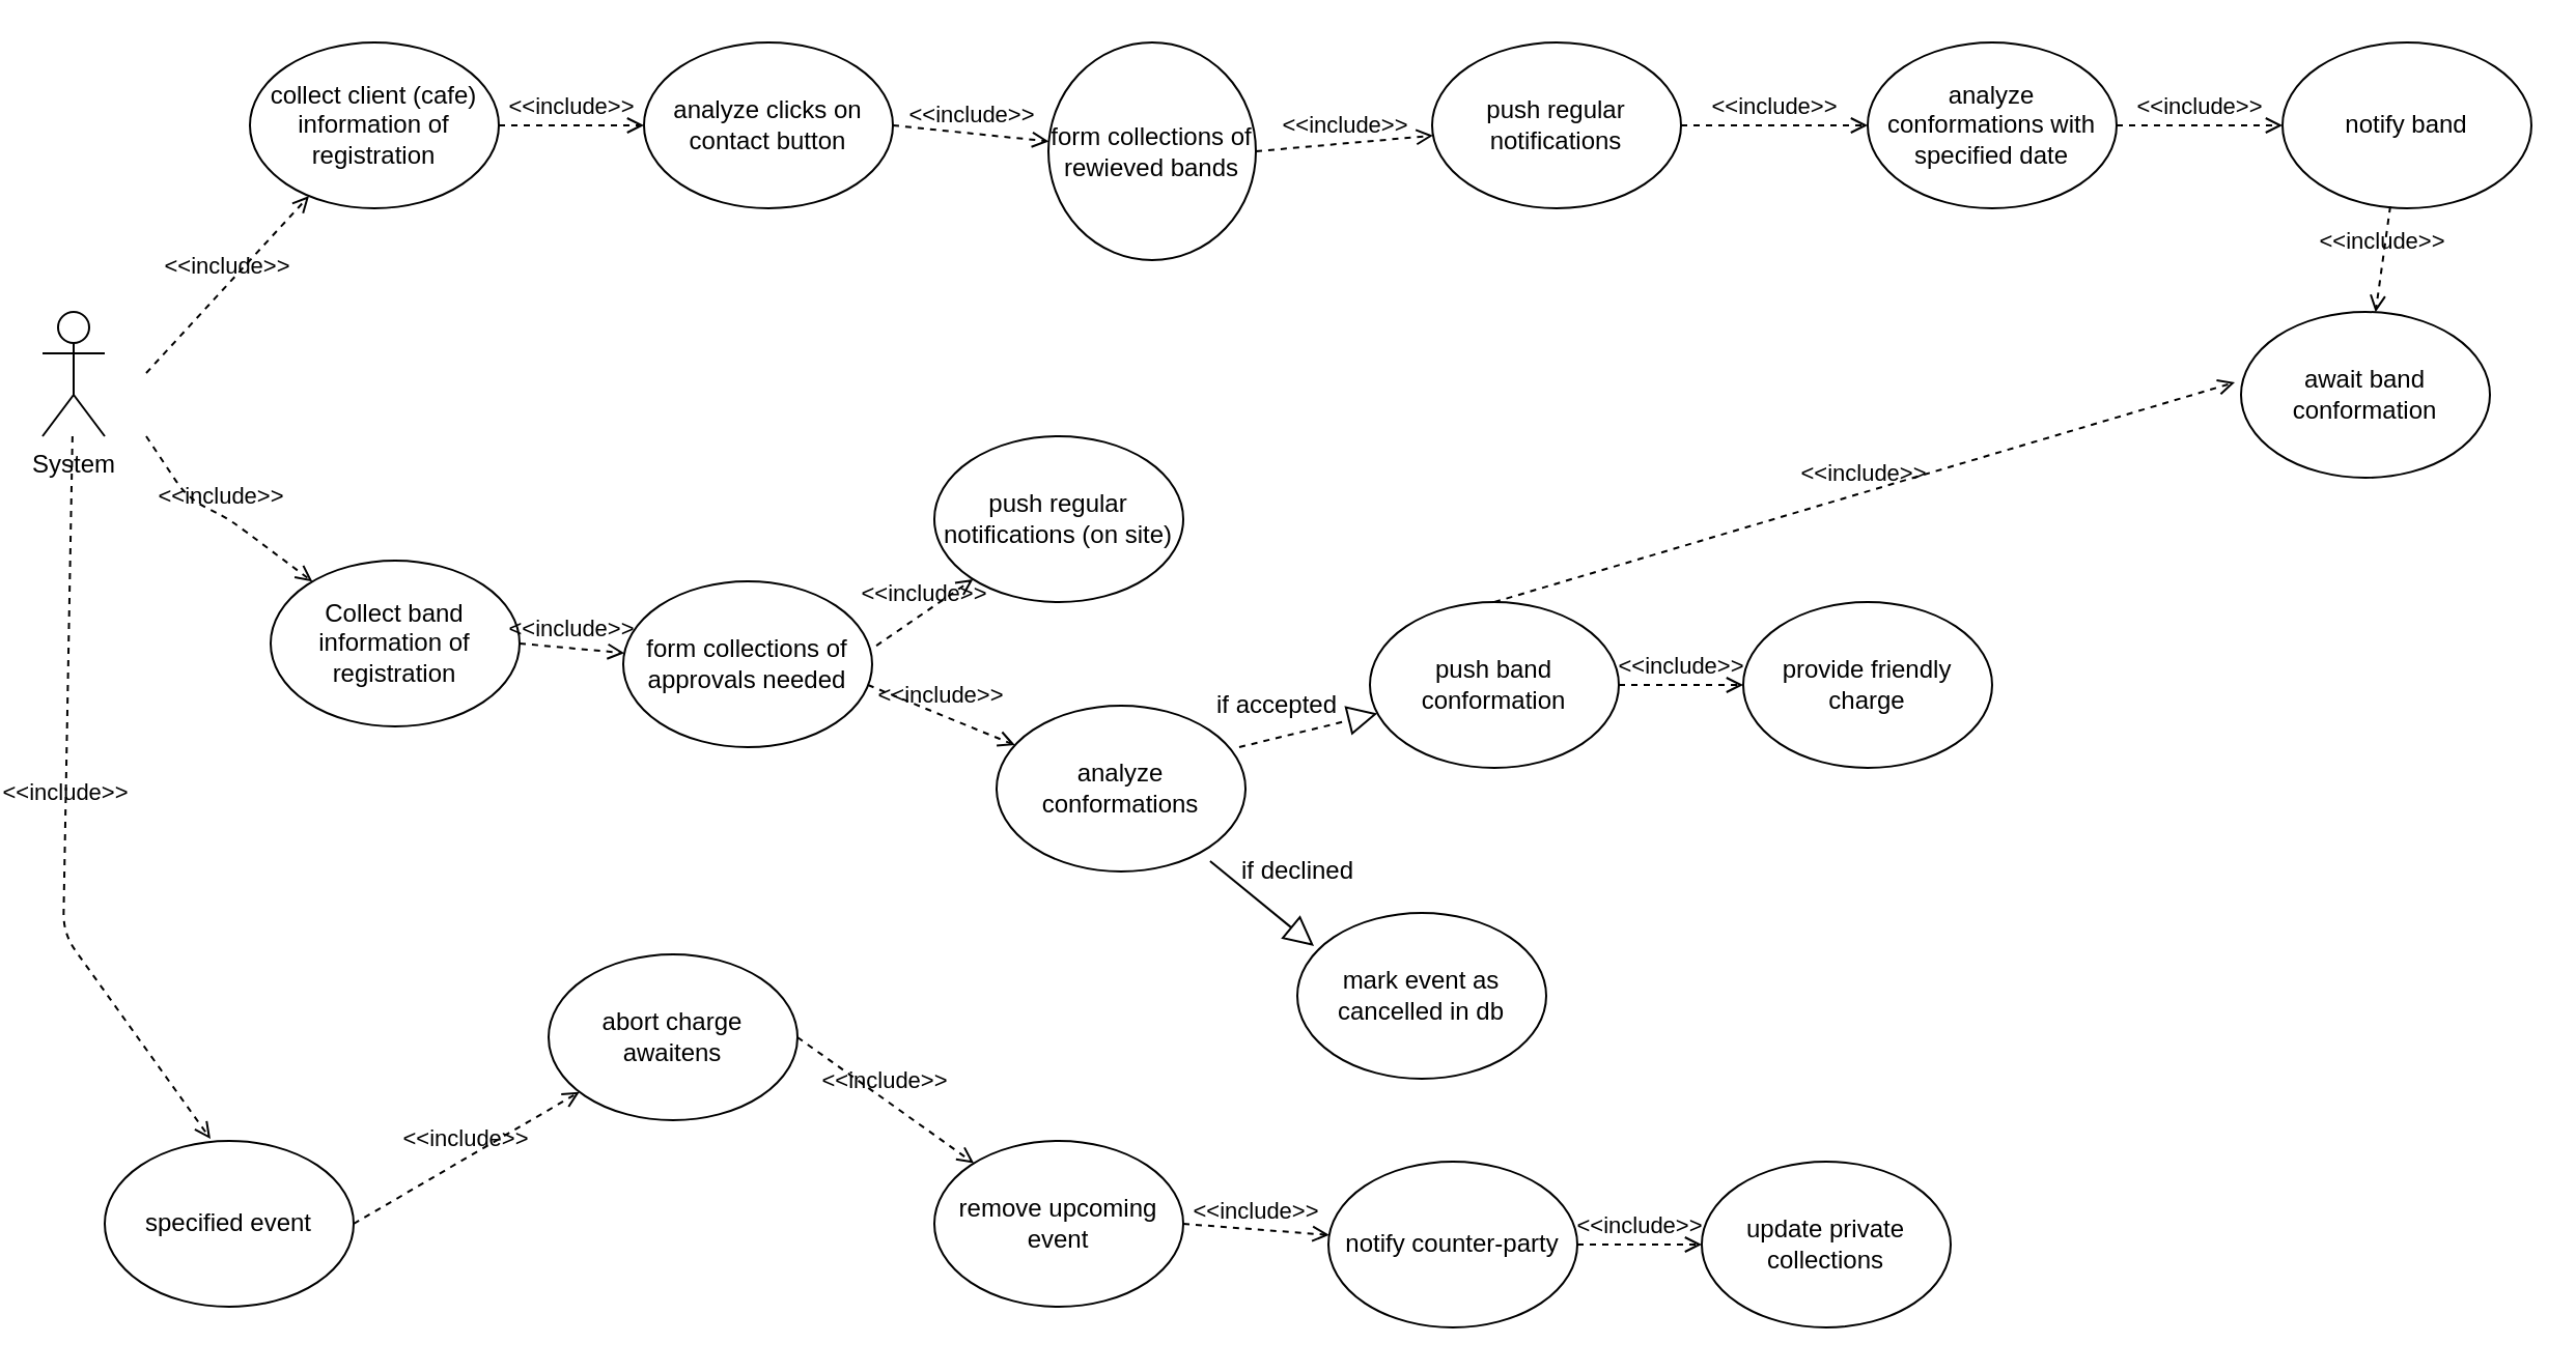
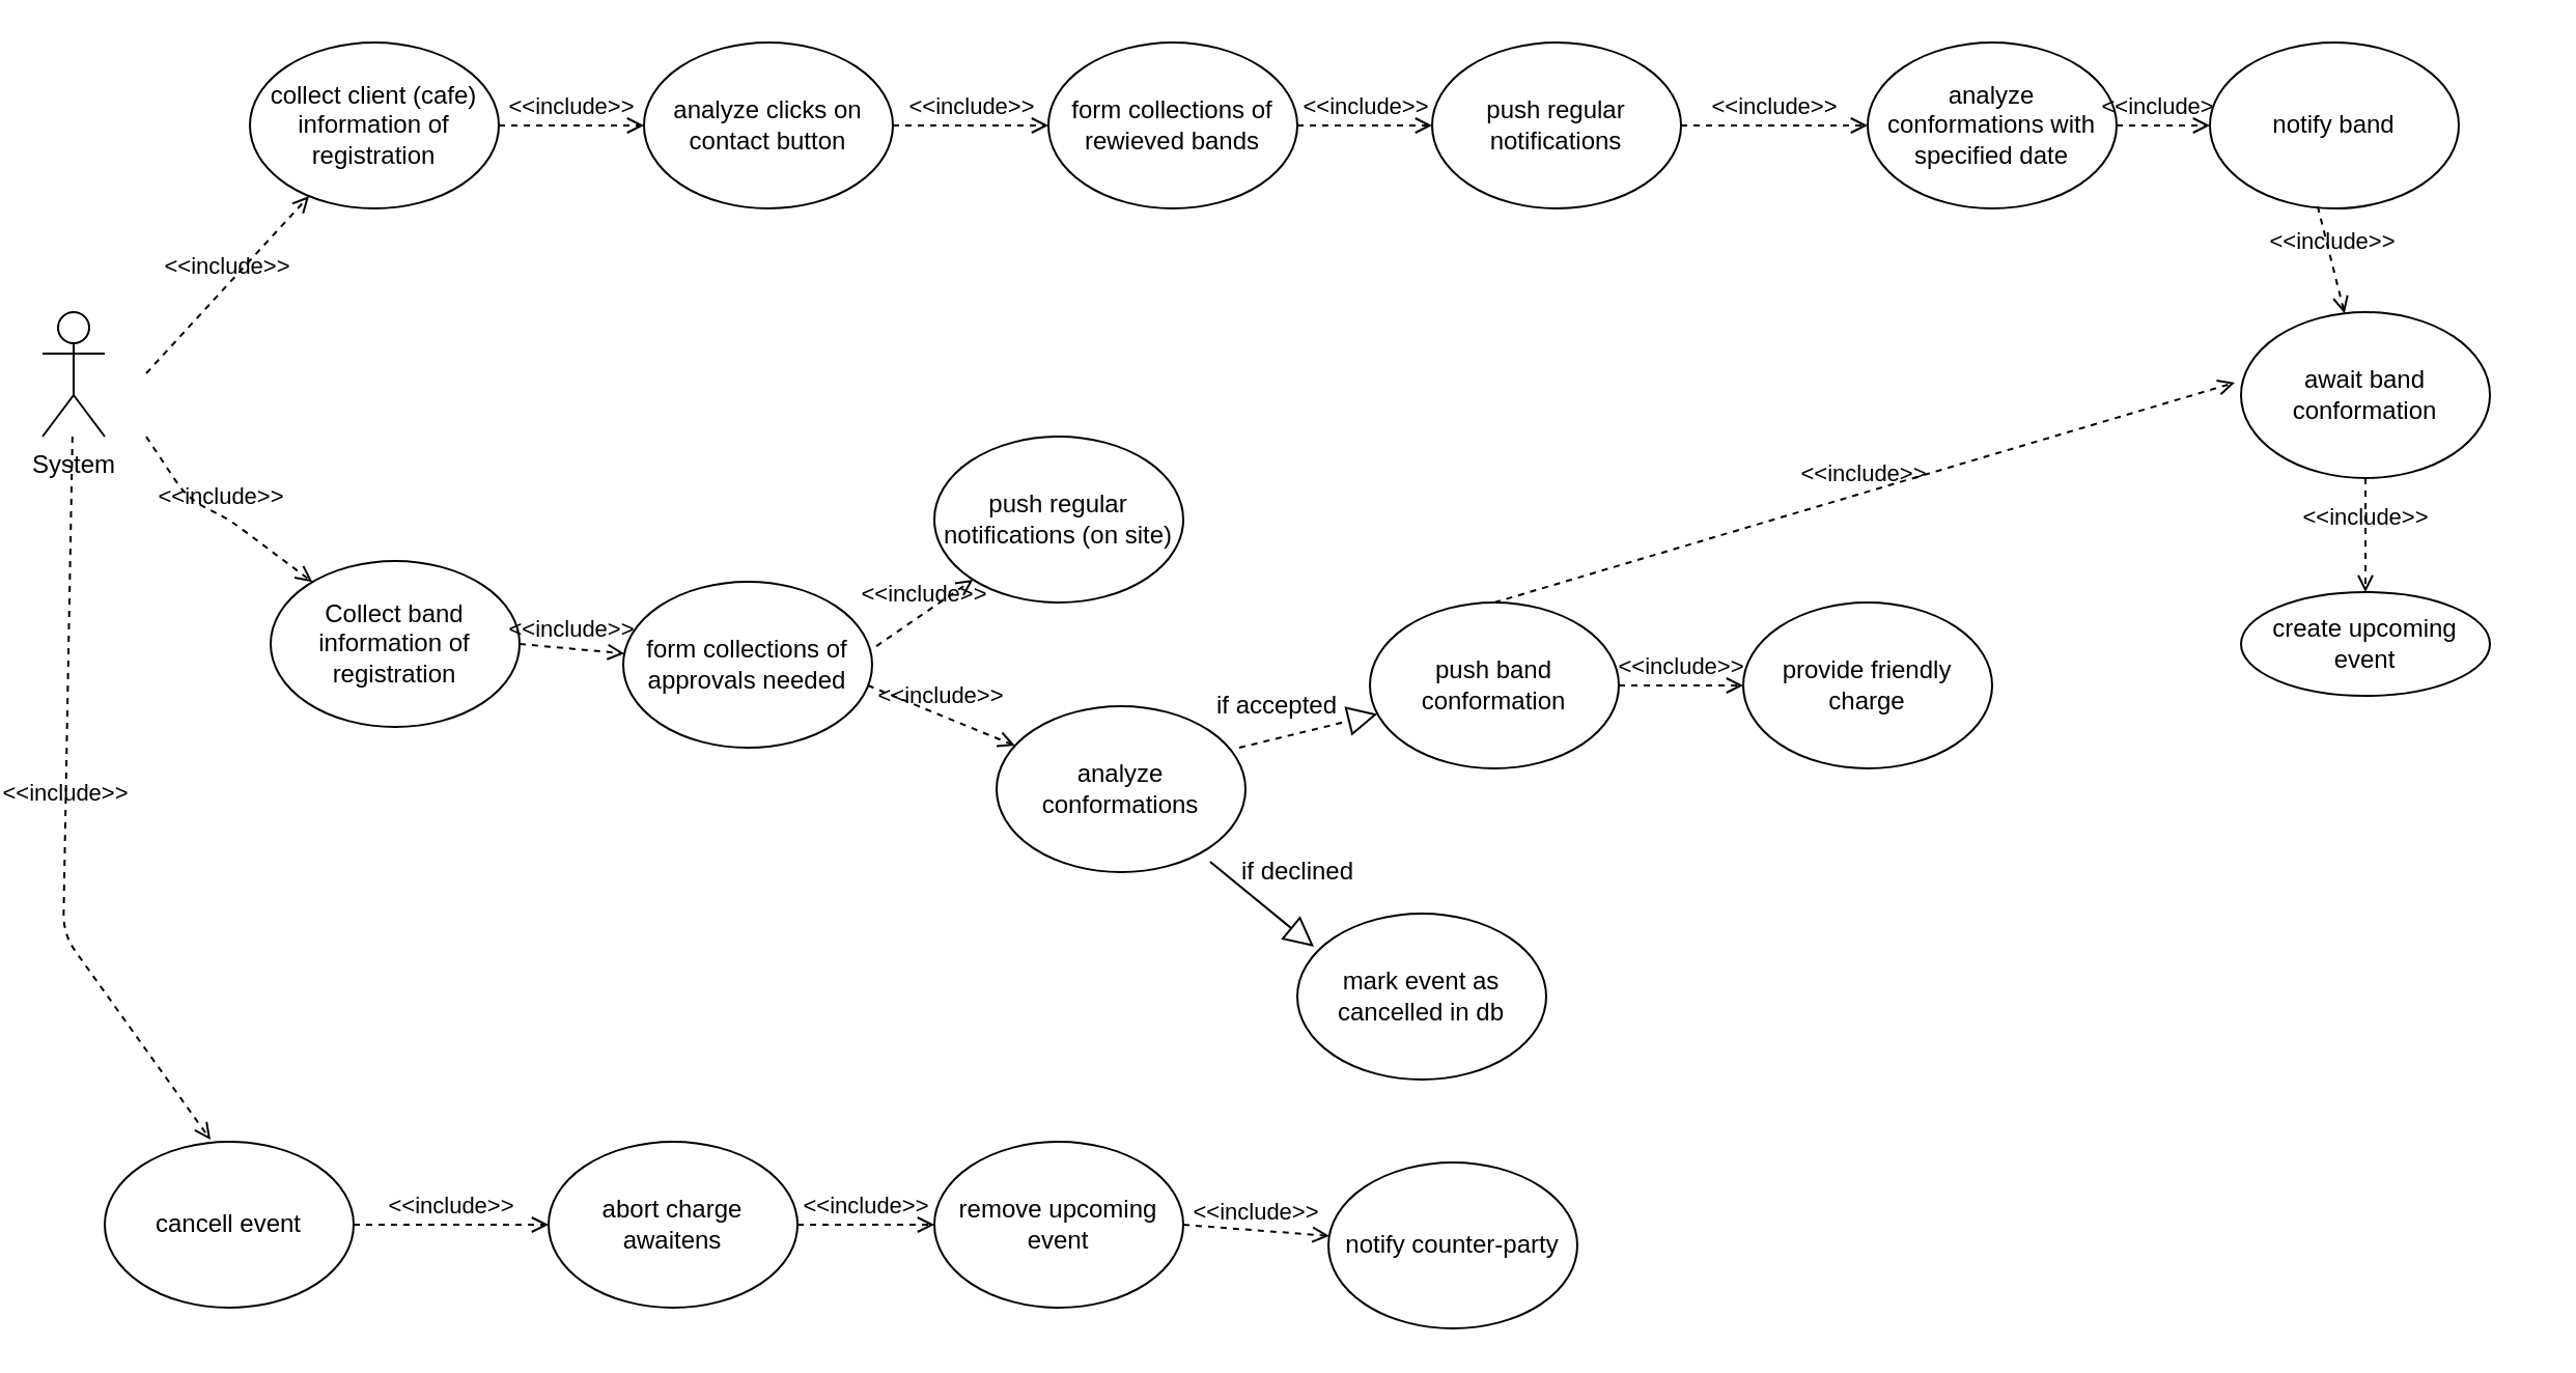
- <mxCell id="16" value="notify band" style="ellipse;whiteSpace=wrap;html=1;" vertex="1" parent="1"><mxGeometry x="1100" y="20" width="120" height="80" as="geometry" /></mxCell>
+ <mxCell id="16" value="notify band" style="ellipse;whiteSpace=wrap;html=1;" vertex="1" parent="1"><mxGeometry x="1065" y="20" width="120" height="80" as="geometry" /></mxCell>
- <mxCell id="10" value="form collections of rewieved bands" style="ellipse;whiteSpace=wrap;html=1;" vertex="1" parent="1"><mxGeometry x="505" y="20" width="100" height="105" as="geometry" /></mxCell>
+ <mxCell id="10" value="form collections of rewieved bands" style="ellipse;whiteSpace=wrap;html=1;" vertex="1" parent="1"><mxGeometry x="505" y="20" width="120" height="80" as="geometry" /></mxCell>
+ <mxCell id="19" value="&amp;lt;&amp;lt;include&amp;gt;&amp;gt;" style="edgeStyle=none;html=1;endArrow=open;verticalAlign=bottom;dashed=1;labelBackgroundColor=none;exitX=0.5;exitY=1;exitDx=0;exitDy=0;" edge="1" parent="1" source="18" target="20"><mxGeometry width="160" relative="1" as="geometry"><mxPoint x="730" y="320" as="sourcePoint" /><mxPoint x="890" y="320" as="targetPoint" /></mxGeometry></mxCell>
+ <mxCell id="20" value="create upcoming event" style="ellipse;whiteSpace=wrap;html=1;" vertex="1" parent="1"><mxGeometry x="1080" y="285" width="120" height="50" as="geometry" /></mxCell>
- <mxCell id="39" value="abort charge awaitens" style="ellipse;whiteSpace=wrap;html=1;" vertex="1" parent="1"><mxGeometry x="264" y="460" width="120" height="80" as="geometry" /></mxCell>
+ <mxCell id="39" value="abort charge awaitens" style="ellipse;whiteSpace=wrap;html=1;" vertex="1" parent="1"><mxGeometry x="264" y="550" width="120" height="80" as="geometry" /></mxCell>
- <mxCell id="36" value="specified event" style="ellipse;whiteSpace=wrap;html=1;" vertex="1" parent="1"><mxGeometry x="50" y="550" width="120" height="80" as="geometry" /></mxCell>
+ <mxCell id="36" value="cancell event" style="ellipse;whiteSpace=wrap;html=1;" vertex="1" parent="1"><mxGeometry x="50" y="550" width="120" height="80" as="geometry" /></mxCell>
- <mxCell id="44" value="&amp;lt;&amp;lt;include&amp;gt;&amp;gt;" style="edgeStyle=none;html=1;endArrow=open;verticalAlign=bottom;dashed=1;labelBackgroundColor=none;exitX=1;exitY=0.5;exitDx=0;exitDy=0;" edge="1" parent="1" source="43" target="45"><mxGeometry width="160" relative="1" as="geometry"><mxPoint x="770" y="709.5" as="sourcePoint" /><mxPoint x="930" y="709.5" as="targetPoint" /></mxGeometry></mxCell>
- <mxCell id="45" value="update private collections" style="ellipse;whiteSpace=wrap;html=1;" vertex="1" parent="1"><mxGeometry x="820" y="560" width="120" height="80" as="geometry" /></mxCell>
